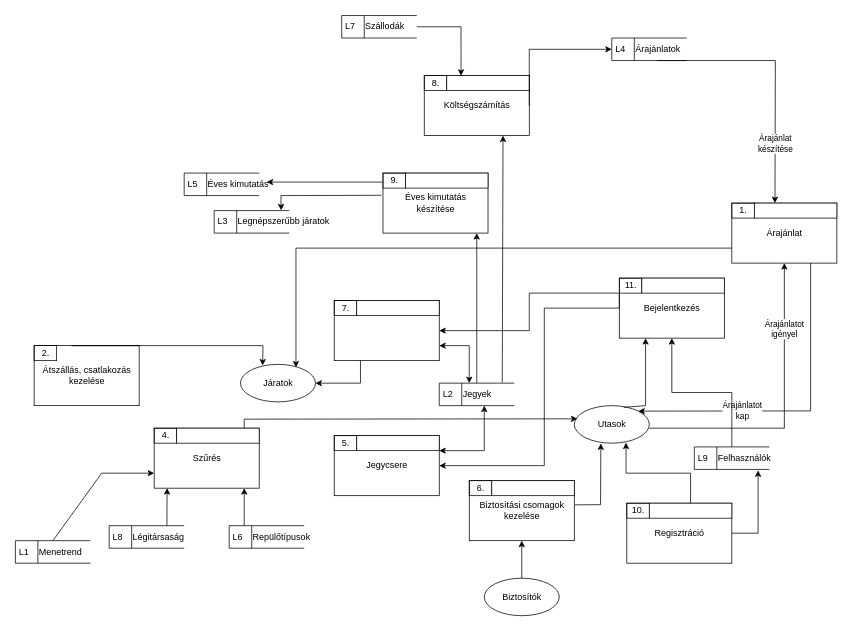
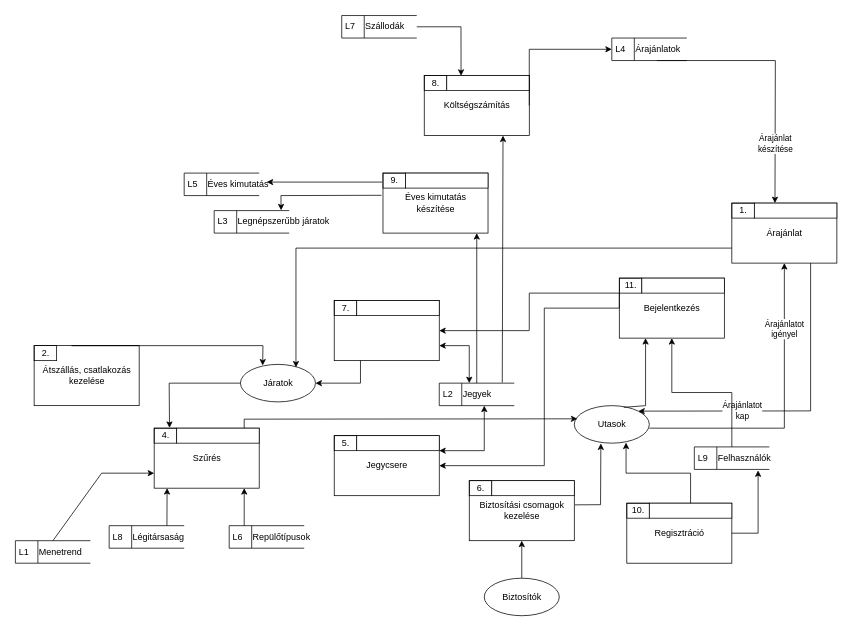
+ <mxCell id="71" value="" style="endArrow=classic;html=1;rounded=0;exitX=0;exitY=0.5;exitDx=0;exitDy=0;entryX=0.682;entryY=-0.018;entryDx=0;entryDy=0;entryPerimeter=0;" parent="1" source="39" target="14" edge="1"><mxGeometry width="50" height="50" relative="1" as="geometry"><mxPoint x="225" y="550" as="sourcePoint" /><mxPoint x="275" y="500" as="targetPoint" /><Array as="points"><mxPoint x="225" y="510" /></Array></mxGeometry></mxCell>
